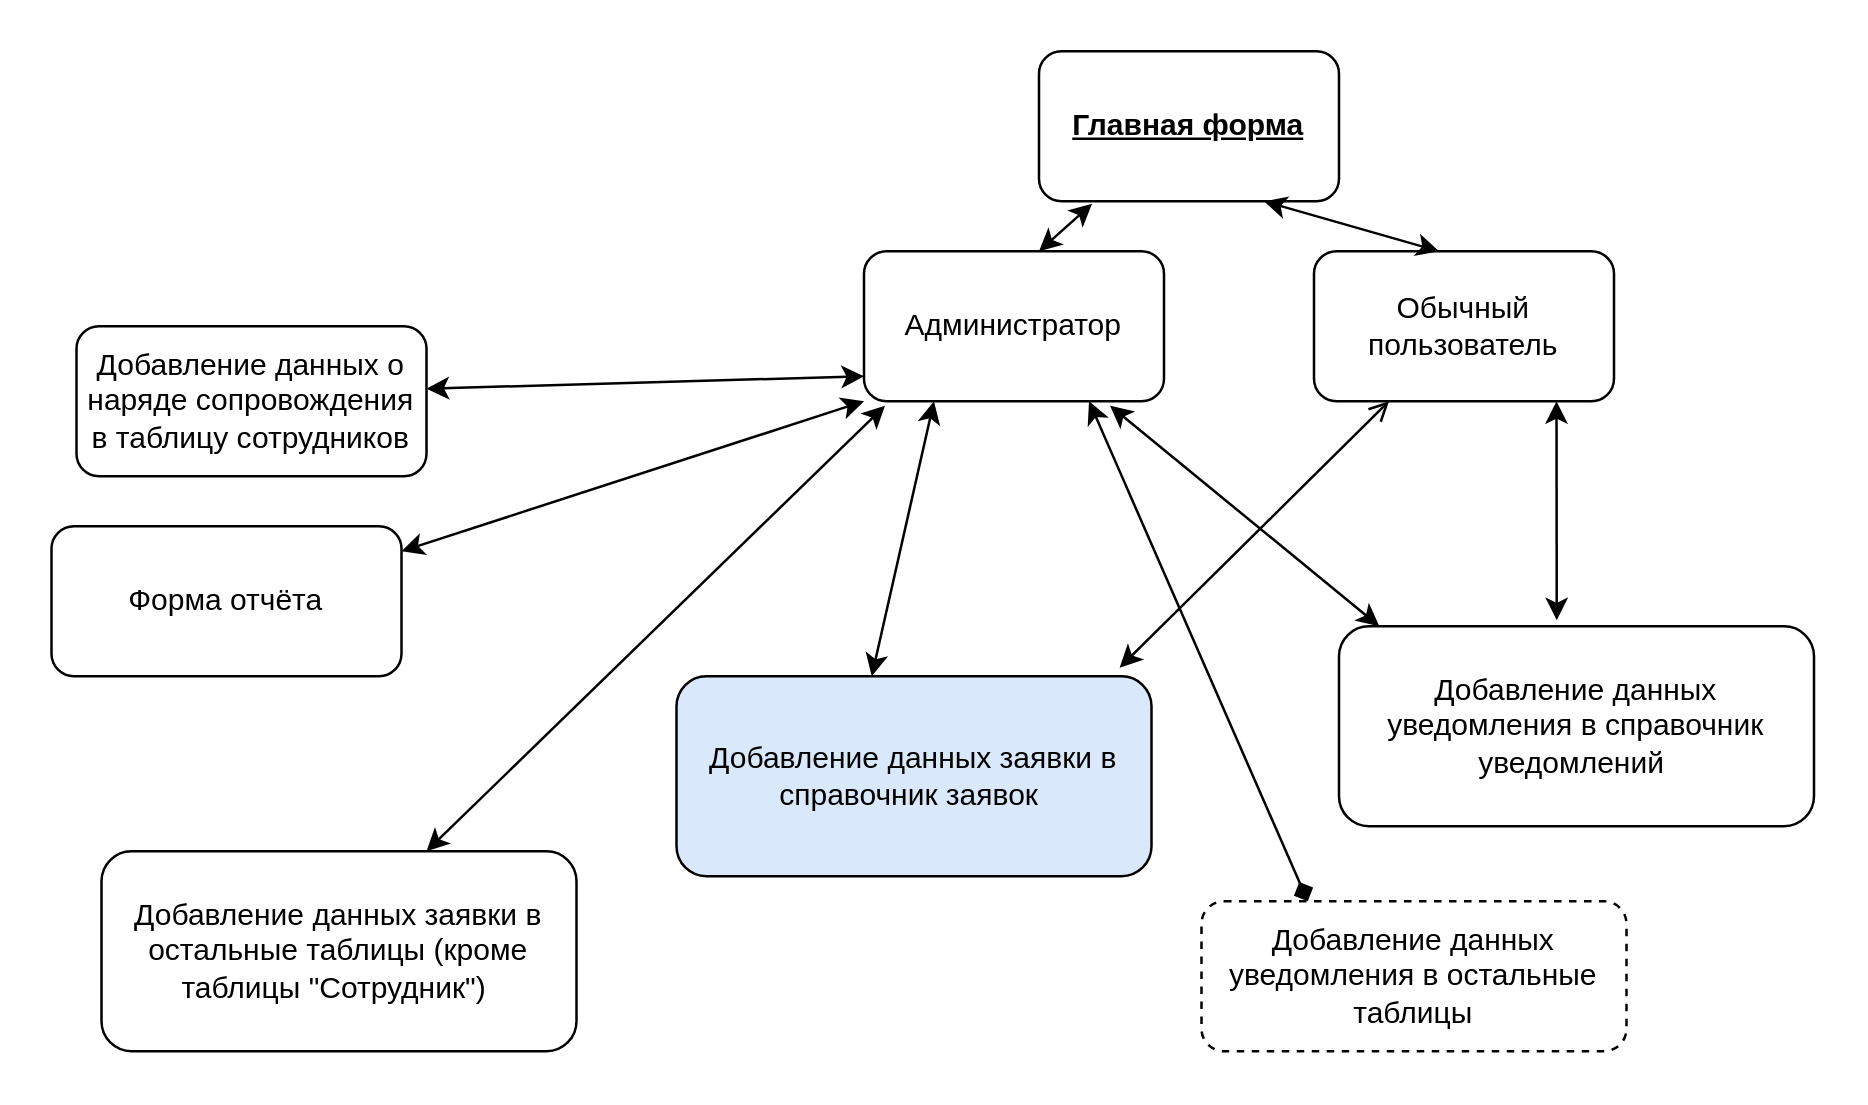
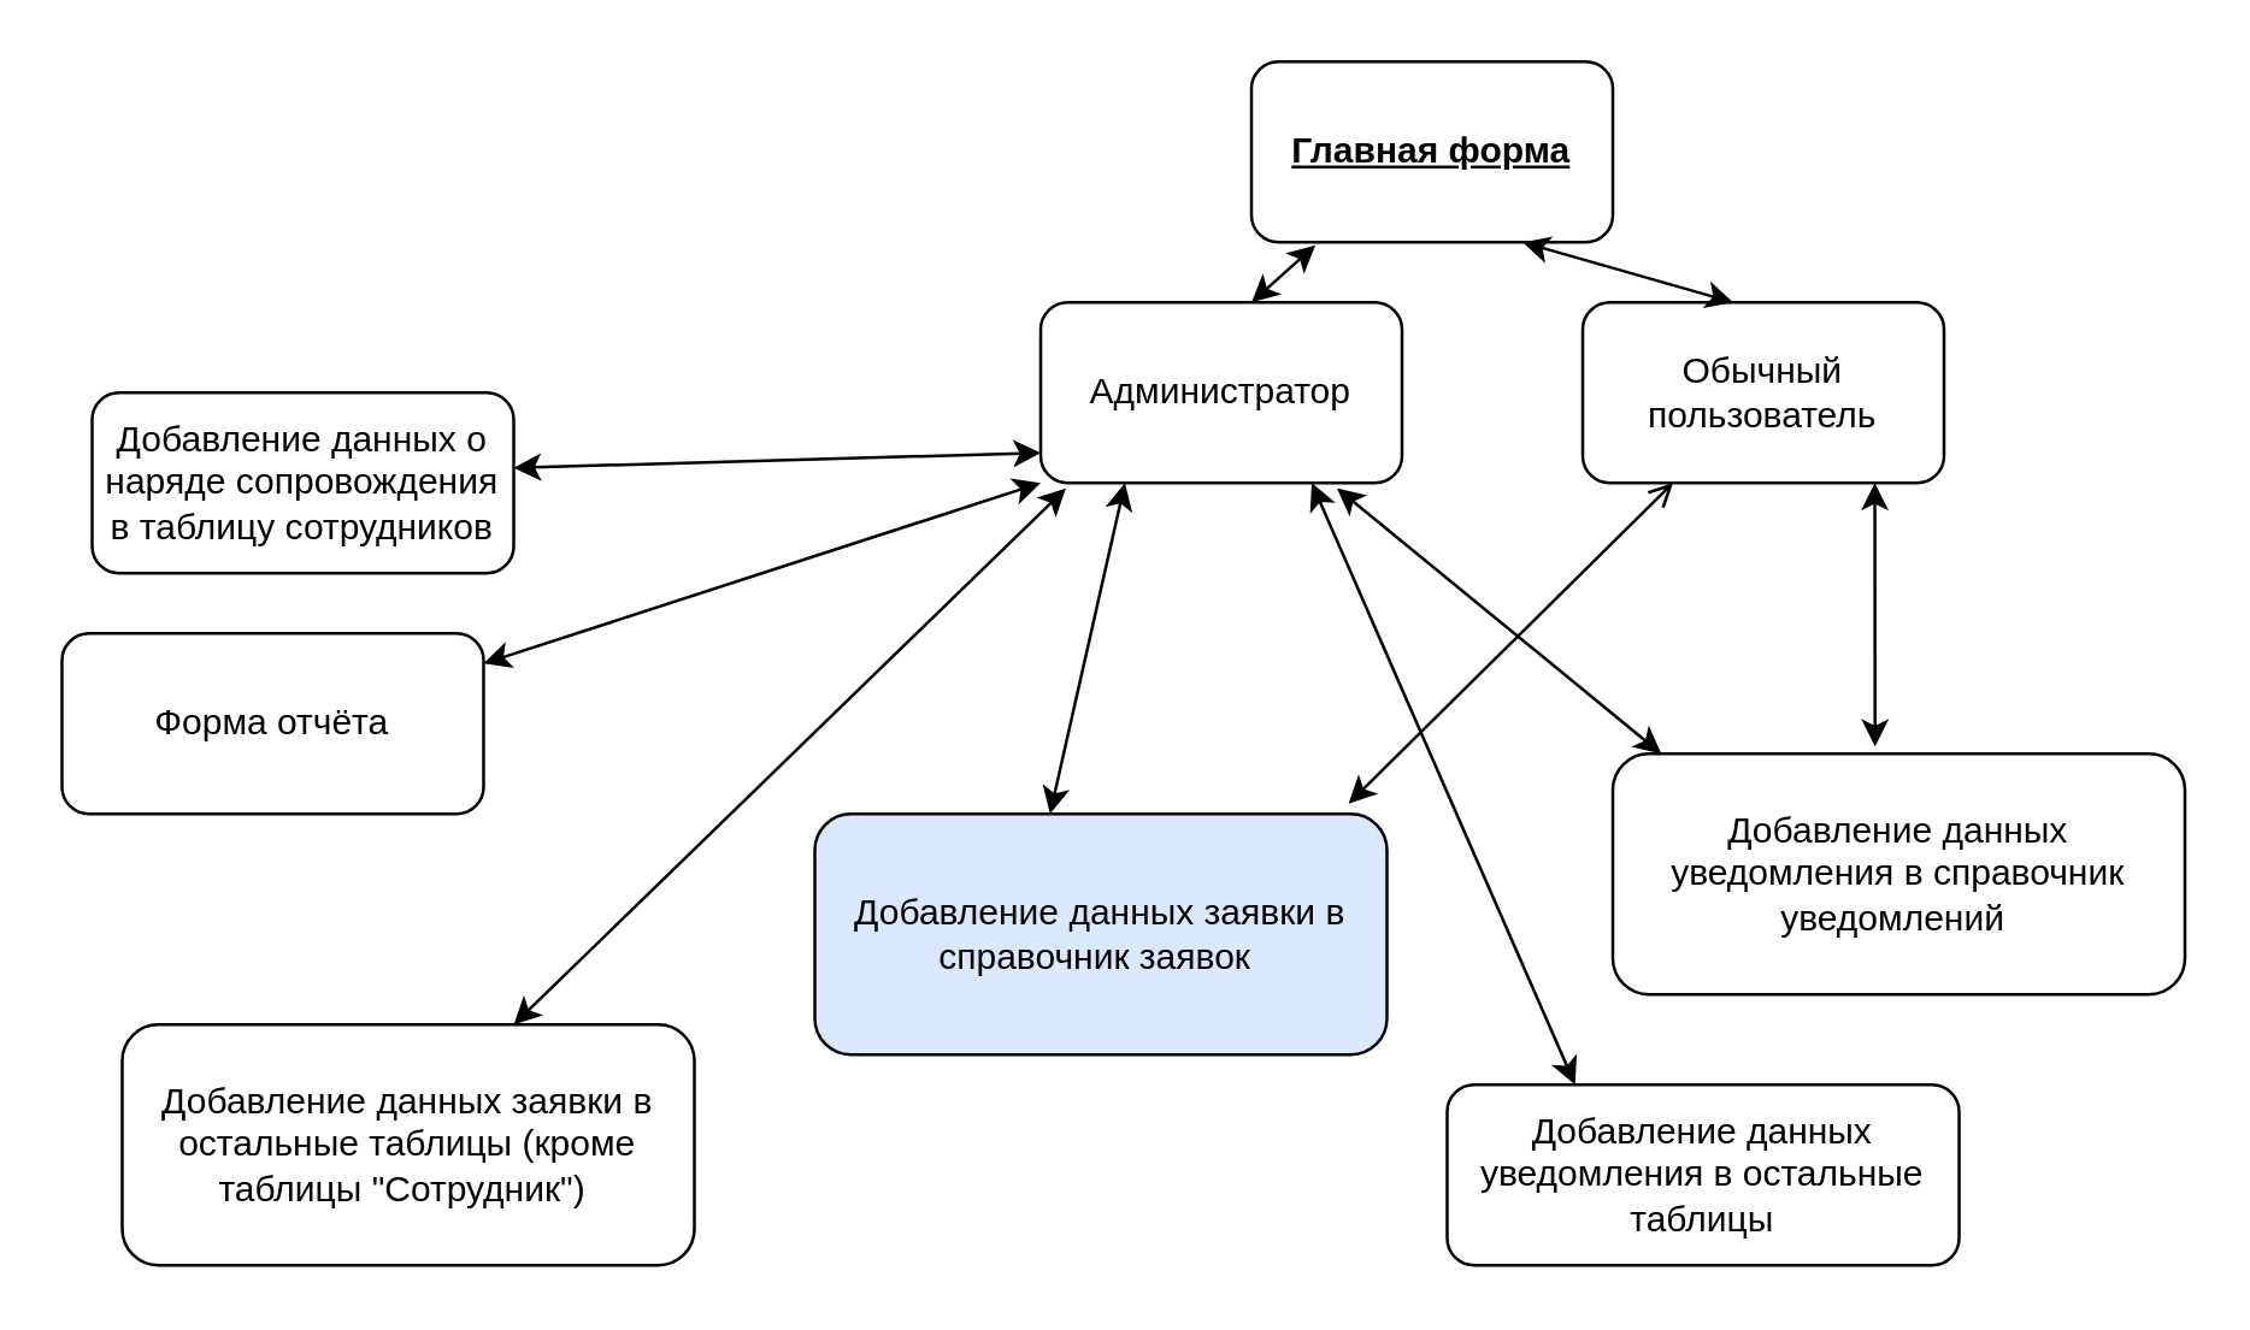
- <mxCell id="20" value="" style="endArrow=diamond;startArrow=classic;html=1;rounded=0;entryX=0.25;entryY=0;entryDx=0;entryDy=0;exitX=0.75;exitY=1;exitDx=0;exitDy=0;" edge="1" parent="1" source="4" target="19"><mxGeometry width="50" height="50" relative="1" as="geometry"><mxPoint x="470" y="330" as="sourcePoint" /><mxPoint x="520" y="280" as="targetPoint" /></mxGeometry></mxCell>
+ <mxCell id="20" value="" style="endArrow=classic;startArrow=classic;html=1;rounded=0;entryX=0.25;entryY=0;entryDx=0;entryDy=0;exitX=0.75;exitY=1;exitDx=0;exitDy=0;" edge="1" parent="1" source="4" target="19"><mxGeometry width="50" height="50" relative="1" as="geometry"><mxPoint x="470" y="330" as="sourcePoint" /><mxPoint x="520" y="280" as="targetPoint" /></mxGeometry></mxCell>
- <mxCell id="19" value="&lt;font style=&quot;vertical-align: inherit&quot;&gt;&lt;font style=&quot;vertical-align: inherit&quot;&gt;Добавление данных уведомления в остальные таблицы&lt;/font&gt;&lt;/font&gt;" style="rounded=1;whiteSpace=wrap;html=1;dashed=1;" vertex="1" parent="1"><mxGeometry x="480" y="360" width="170" height="60" as="geometry" /></mxCell>
+ <mxCell id="19" value="&lt;font style=&quot;vertical-align: inherit&quot;&gt;&lt;font style=&quot;vertical-align: inherit&quot;&gt;Добавление данных уведомления в остальные таблицы&lt;/font&gt;&lt;/font&gt;" style="rounded=1;whiteSpace=wrap;html=1;" vertex="1" parent="1"><mxGeometry x="480" y="360" width="170" height="60" as="geometry" /></mxCell>
